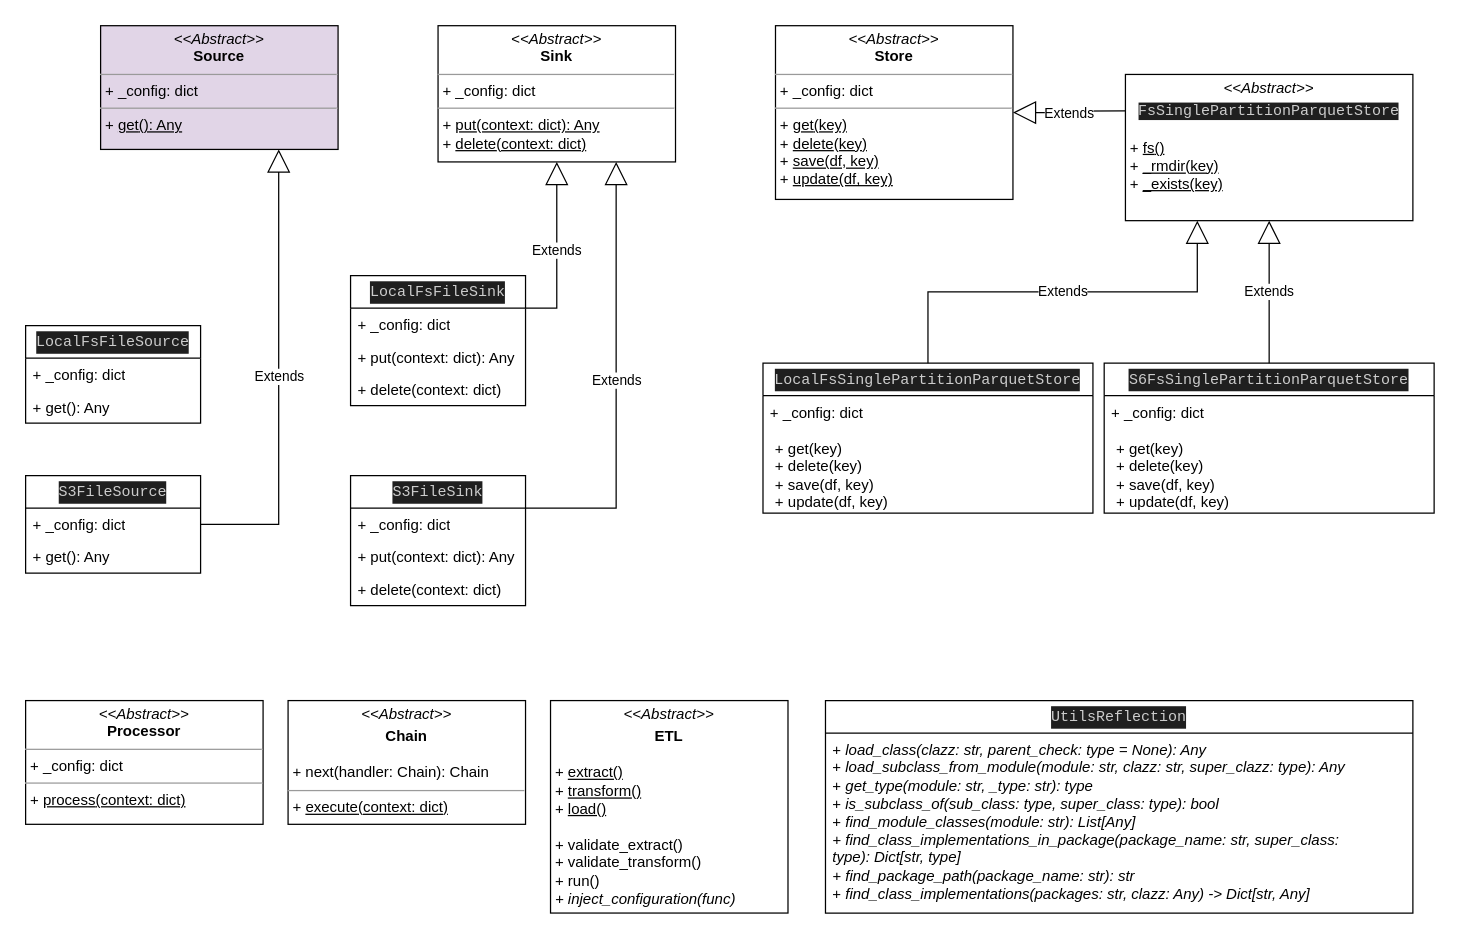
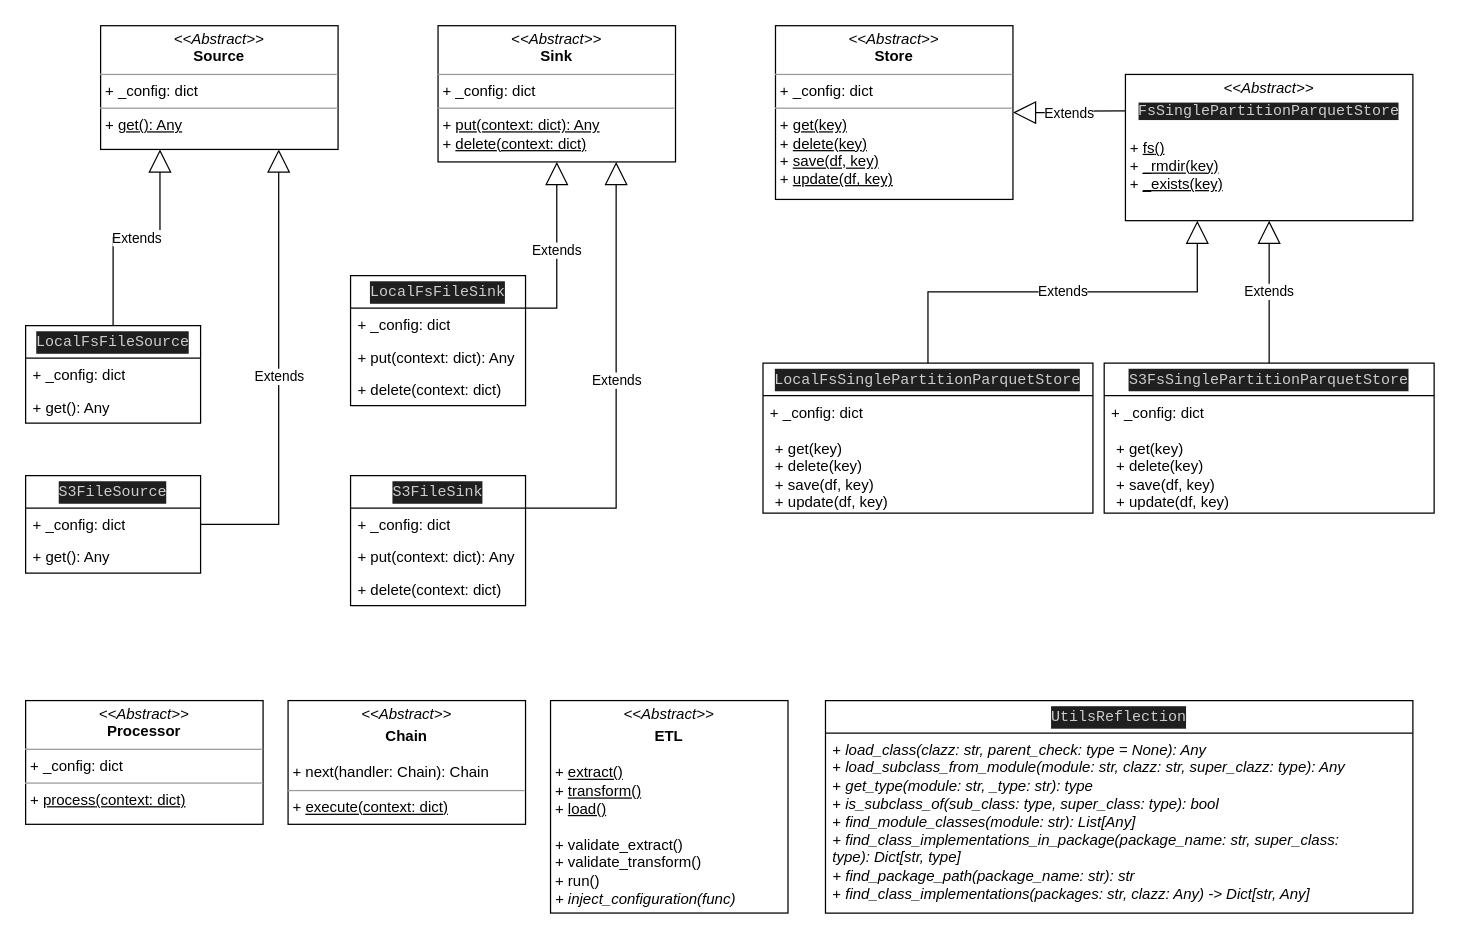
- <mxCell id="2" value="&lt;p style=&quot;margin:0px;margin-top:4px;text-align:center;&quot;&gt;&lt;i&gt;&amp;lt;&amp;lt;Abstract&amp;gt;&amp;gt;&lt;/i&gt;&lt;br&gt;&lt;b&gt;Source&lt;/b&gt;&lt;/p&gt;&lt;hr size=&quot;1&quot;&gt;&lt;p style=&quot;margin:0px;margin-left:4px;&quot;&gt;+ _config: dict&lt;br&gt;&lt;/p&gt;&lt;hr size=&quot;1&quot;&gt;&lt;p style=&quot;margin:0px;margin-left:4px;&quot;&gt;+&amp;nbsp;&lt;u&gt;get&lt;span style=&quot;background-color: initial;&quot;&gt;(): Any&lt;/span&gt;&lt;/u&gt;&lt;/p&gt;&lt;p style=&quot;margin:0px;margin-left:4px;&quot;&gt;&lt;br&gt;&lt;/p&gt;" style="verticalAlign=top;align=left;overflow=fill;html=1;whiteSpace=wrap;fillColor=#e1d5e7;" vertex="1" parent="1"><mxGeometry x="80" y="20" width="190" height="99" as="geometry" /></mxCell>
+ <mxCell id="2" value="&lt;p style=&quot;margin:0px;margin-top:4px;text-align:center;&quot;&gt;&lt;i&gt;&amp;lt;&amp;lt;Abstract&amp;gt;&amp;gt;&lt;/i&gt;&lt;br&gt;&lt;b&gt;Source&lt;/b&gt;&lt;/p&gt;&lt;hr size=&quot;1&quot;&gt;&lt;p style=&quot;margin:0px;margin-left:4px;&quot;&gt;+ _config: dict&lt;br&gt;&lt;/p&gt;&lt;hr size=&quot;1&quot;&gt;&lt;p style=&quot;margin:0px;margin-left:4px;&quot;&gt;+&amp;nbsp;&lt;u&gt;get&lt;span style=&quot;background-color: initial;&quot;&gt;(): Any&lt;/span&gt;&lt;/u&gt;&lt;/p&gt;&lt;p style=&quot;margin:0px;margin-left:4px;&quot;&gt;&lt;br&gt;&lt;/p&gt;" style="verticalAlign=top;align=left;overflow=fill;html=1;whiteSpace=wrap;" vertex="1" parent="1"><mxGeometry x="80" y="20" width="190" height="99" as="geometry" /></mxCell>
+ <mxCell id="9" value="Extends" style="endArrow=block;endSize=16;endFill=0;html=1;rounded=0;entryX=0.25;entryY=1;entryDx=0;entryDy=0;exitX=0.5;exitY=0;exitDx=0;exitDy=0;edgeStyle=orthogonalEdgeStyle;" edge="1" parent="1" source="6" target="2"><mxGeometry width="160" relative="1" as="geometry"><mxPoint x="550" y="420" as="sourcePoint" /><mxPoint x="710" y="420" as="targetPoint" /></mxGeometry></mxCell>
- <mxCell id="28" value="&lt;div style=&quot;color: rgb(204, 204, 204); background-color: rgb(31, 31, 31); font-family: Menlo, Monaco, &amp;quot;Courier New&amp;quot;, monospace; line-height: 18px;&quot;&gt;&lt;div style=&quot;line-height: 18px;&quot;&gt;&lt;div style=&quot;line-height: 18px;&quot;&gt;&lt;div style=&quot;line-height: 18px;&quot;&gt;&lt;div style=&quot;line-height: 18px;&quot;&gt;S6FsSinglePartitionParquetStore&lt;/div&gt;&lt;/div&gt;&lt;/div&gt;&lt;/div&gt;&lt;/div&gt;" style="swimlane;fontStyle=0;childLayout=stackLayout;horizontal=1;startSize=26;fillColor=none;horizontalStack=0;resizeParent=1;resizeParentMax=0;resizeLast=0;collapsible=1;marginBottom=0;whiteSpace=wrap;html=1;" vertex="1" parent="1"><mxGeometry x="883" y="290" width="264" height="120" as="geometry" /></mxCell>
+ <mxCell id="28" value="&lt;div style=&quot;color: rgb(204, 204, 204); background-color: rgb(31, 31, 31); font-family: Menlo, Monaco, &amp;quot;Courier New&amp;quot;, monospace; line-height: 18px;&quot;&gt;&lt;div style=&quot;line-height: 18px;&quot;&gt;&lt;div style=&quot;line-height: 18px;&quot;&gt;&lt;div style=&quot;line-height: 18px;&quot;&gt;&lt;div style=&quot;line-height: 18px;&quot;&gt;S3FsSinglePartitionParquetStore&lt;/div&gt;&lt;/div&gt;&lt;/div&gt;&lt;/div&gt;&lt;/div&gt;" style="swimlane;fontStyle=0;childLayout=stackLayout;horizontal=1;startSize=26;fillColor=none;horizontalStack=0;resizeParent=1;resizeParentMax=0;resizeLast=0;collapsible=1;marginBottom=0;whiteSpace=wrap;html=1;" vertex="1" parent="1"><mxGeometry x="883" y="290" width="264" height="120" as="geometry" /></mxCell>
